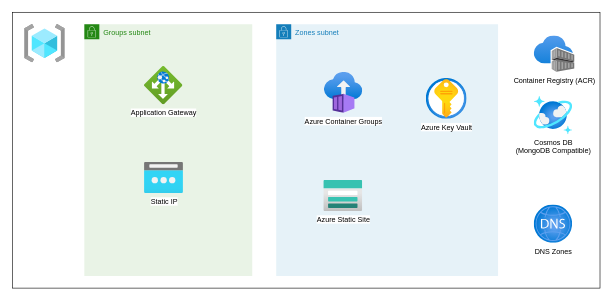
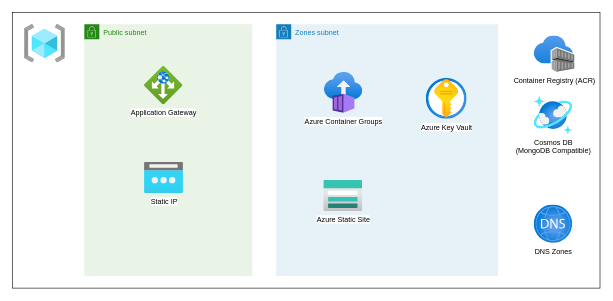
- <mxCell id="3" value="Groups subnet" style="points=[[0,0],[0.25,0],[0.5,0],[0.75,0],[1,0],[1,0.25],[1,0.5],[1,0.75],[1,1],[0.75,1],[0.5,1],[0.25,1],[0,1],[0,0.75],[0,0.5],[0,0.25]];outlineConnect=0;gradientColor=none;html=1;whiteSpace=wrap;fontSize=12;fontStyle=0;container=1;pointerEvents=0;collapsible=0;recursiveResize=0;shape=mxgraph.aws4.group;grIcon=mxgraph.aws4.group_security_group;grStroke=0;strokeColor=#248814;fillColor=#E9F3E6;verticalAlign=top;align=left;spacingLeft=30;fontColor=#248814;dashed=0;" vertex="1" parent="1"><mxGeometry x="140" y="40" width="280" height="420" as="geometry" /></mxCell>
+ <mxCell id="3" value="Public subnet" style="points=[[0,0],[0.25,0],[0.5,0],[0.75,0],[1,0],[1,0.25],[1,0.5],[1,0.75],[1,1],[0.75,1],[0.5,1],[0.25,1],[0,1],[0,0.75],[0,0.5],[0,0.25]];outlineConnect=0;gradientColor=none;html=1;whiteSpace=wrap;fontSize=12;fontStyle=0;container=1;pointerEvents=0;collapsible=0;recursiveResize=0;shape=mxgraph.aws4.group;grIcon=mxgraph.aws4.group_security_group;grStroke=0;strokeColor=#248814;fillColor=#E9F3E6;verticalAlign=top;align=left;spacingLeft=30;fontColor=#248814;dashed=0;" vertex="1" parent="1"><mxGeometry x="140" y="40" width="280" height="420" as="geometry" /></mxCell>
